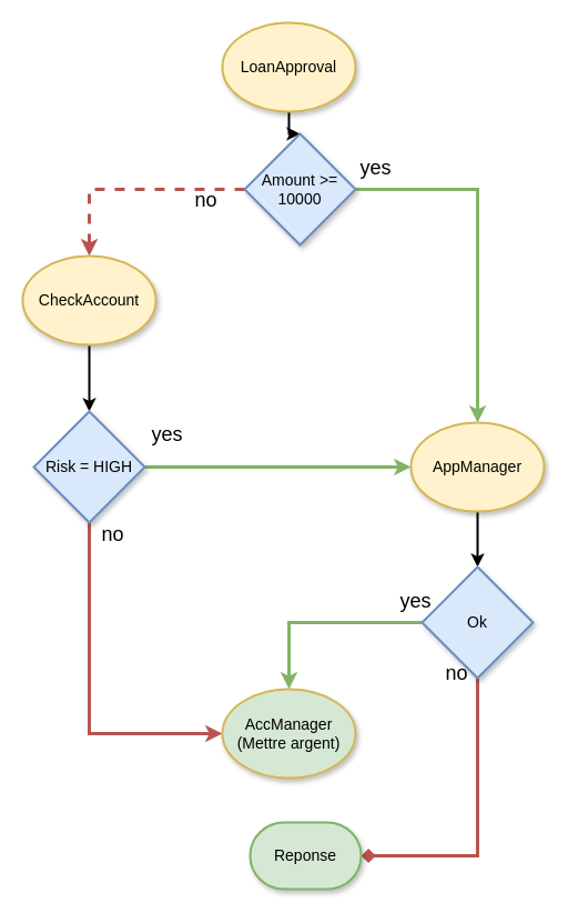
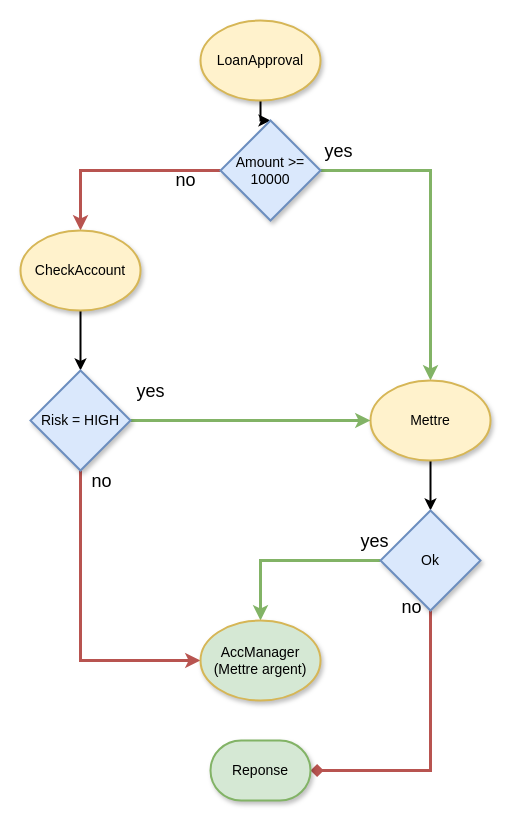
- <mxCell id="6" style="edgeStyle=orthogonalEdgeStyle;rounded=0;orthogonalLoop=1;jettySize=auto;html=1;entryX=0.5;entryY=0;entryDx=0;entryDy=0;fillColor=#f8cecc;strokeColor=#b85450;strokeWidth=3;dashed=1;" edge="1" parent="1" source="7" target="11"><mxGeometry relative="1" as="geometry" /></mxCell>
+ <mxCell id="6" style="edgeStyle=orthogonalEdgeStyle;rounded=0;orthogonalLoop=1;jettySize=auto;html=1;entryX=0.5;entryY=0;entryDx=0;entryDy=0;fillColor=#f8cecc;strokeColor=#b85450;strokeWidth=3;" edge="1" parent="1" source="7" target="11"><mxGeometry relative="1" as="geometry" /></mxCell>
- <mxCell id="9" value="&lt;div style=&quot;font-size: 14px;&quot;&gt;AppManager&lt;/div&gt;" style="ellipse;whiteSpace=wrap;html=1;fillColor=#fff2cc;strokeColor=#d6b656;shadow=1;fontSize=14;strokeWidth=2;" vertex="1" parent="1"><mxGeometry x="370" y="380" width="120" height="80" as="geometry" /></mxCell>
+ <mxCell id="9" value="&lt;div style=&quot;font-size: 14px;&quot;&gt;Mettre&lt;/div&gt;" style="ellipse;whiteSpace=wrap;html=1;fillColor=#fff2cc;strokeColor=#d6b656;shadow=1;fontSize=14;strokeWidth=2;" vertex="1" parent="1"><mxGeometry x="370" y="380" width="120" height="80" as="geometry" /></mxCell>
- <mxCell id="24" value="Reponse" style="strokeWidth=2;html=1;shape=mxgraph.flowchart.terminator;whiteSpace=wrap;fillColor=#d5e8d4;strokeColor=#82b366;shadow=1;fontSize=14;" vertex="1" parent="1"><mxGeometry x="225" y="740" width="100" height="60" as="geometry" /></mxCell>
+ <mxCell id="24" value="Reponse" style="strokeWidth=2;html=1;shape=mxgraph.flowchart.terminator;whiteSpace=wrap;fillColor=#d5e8d4;strokeColor=#82b366;shadow=1;fontSize=14;" vertex="1" parent="1"><mxGeometry x="210" y="740" width="100" height="60" as="geometry" /></mxCell>
